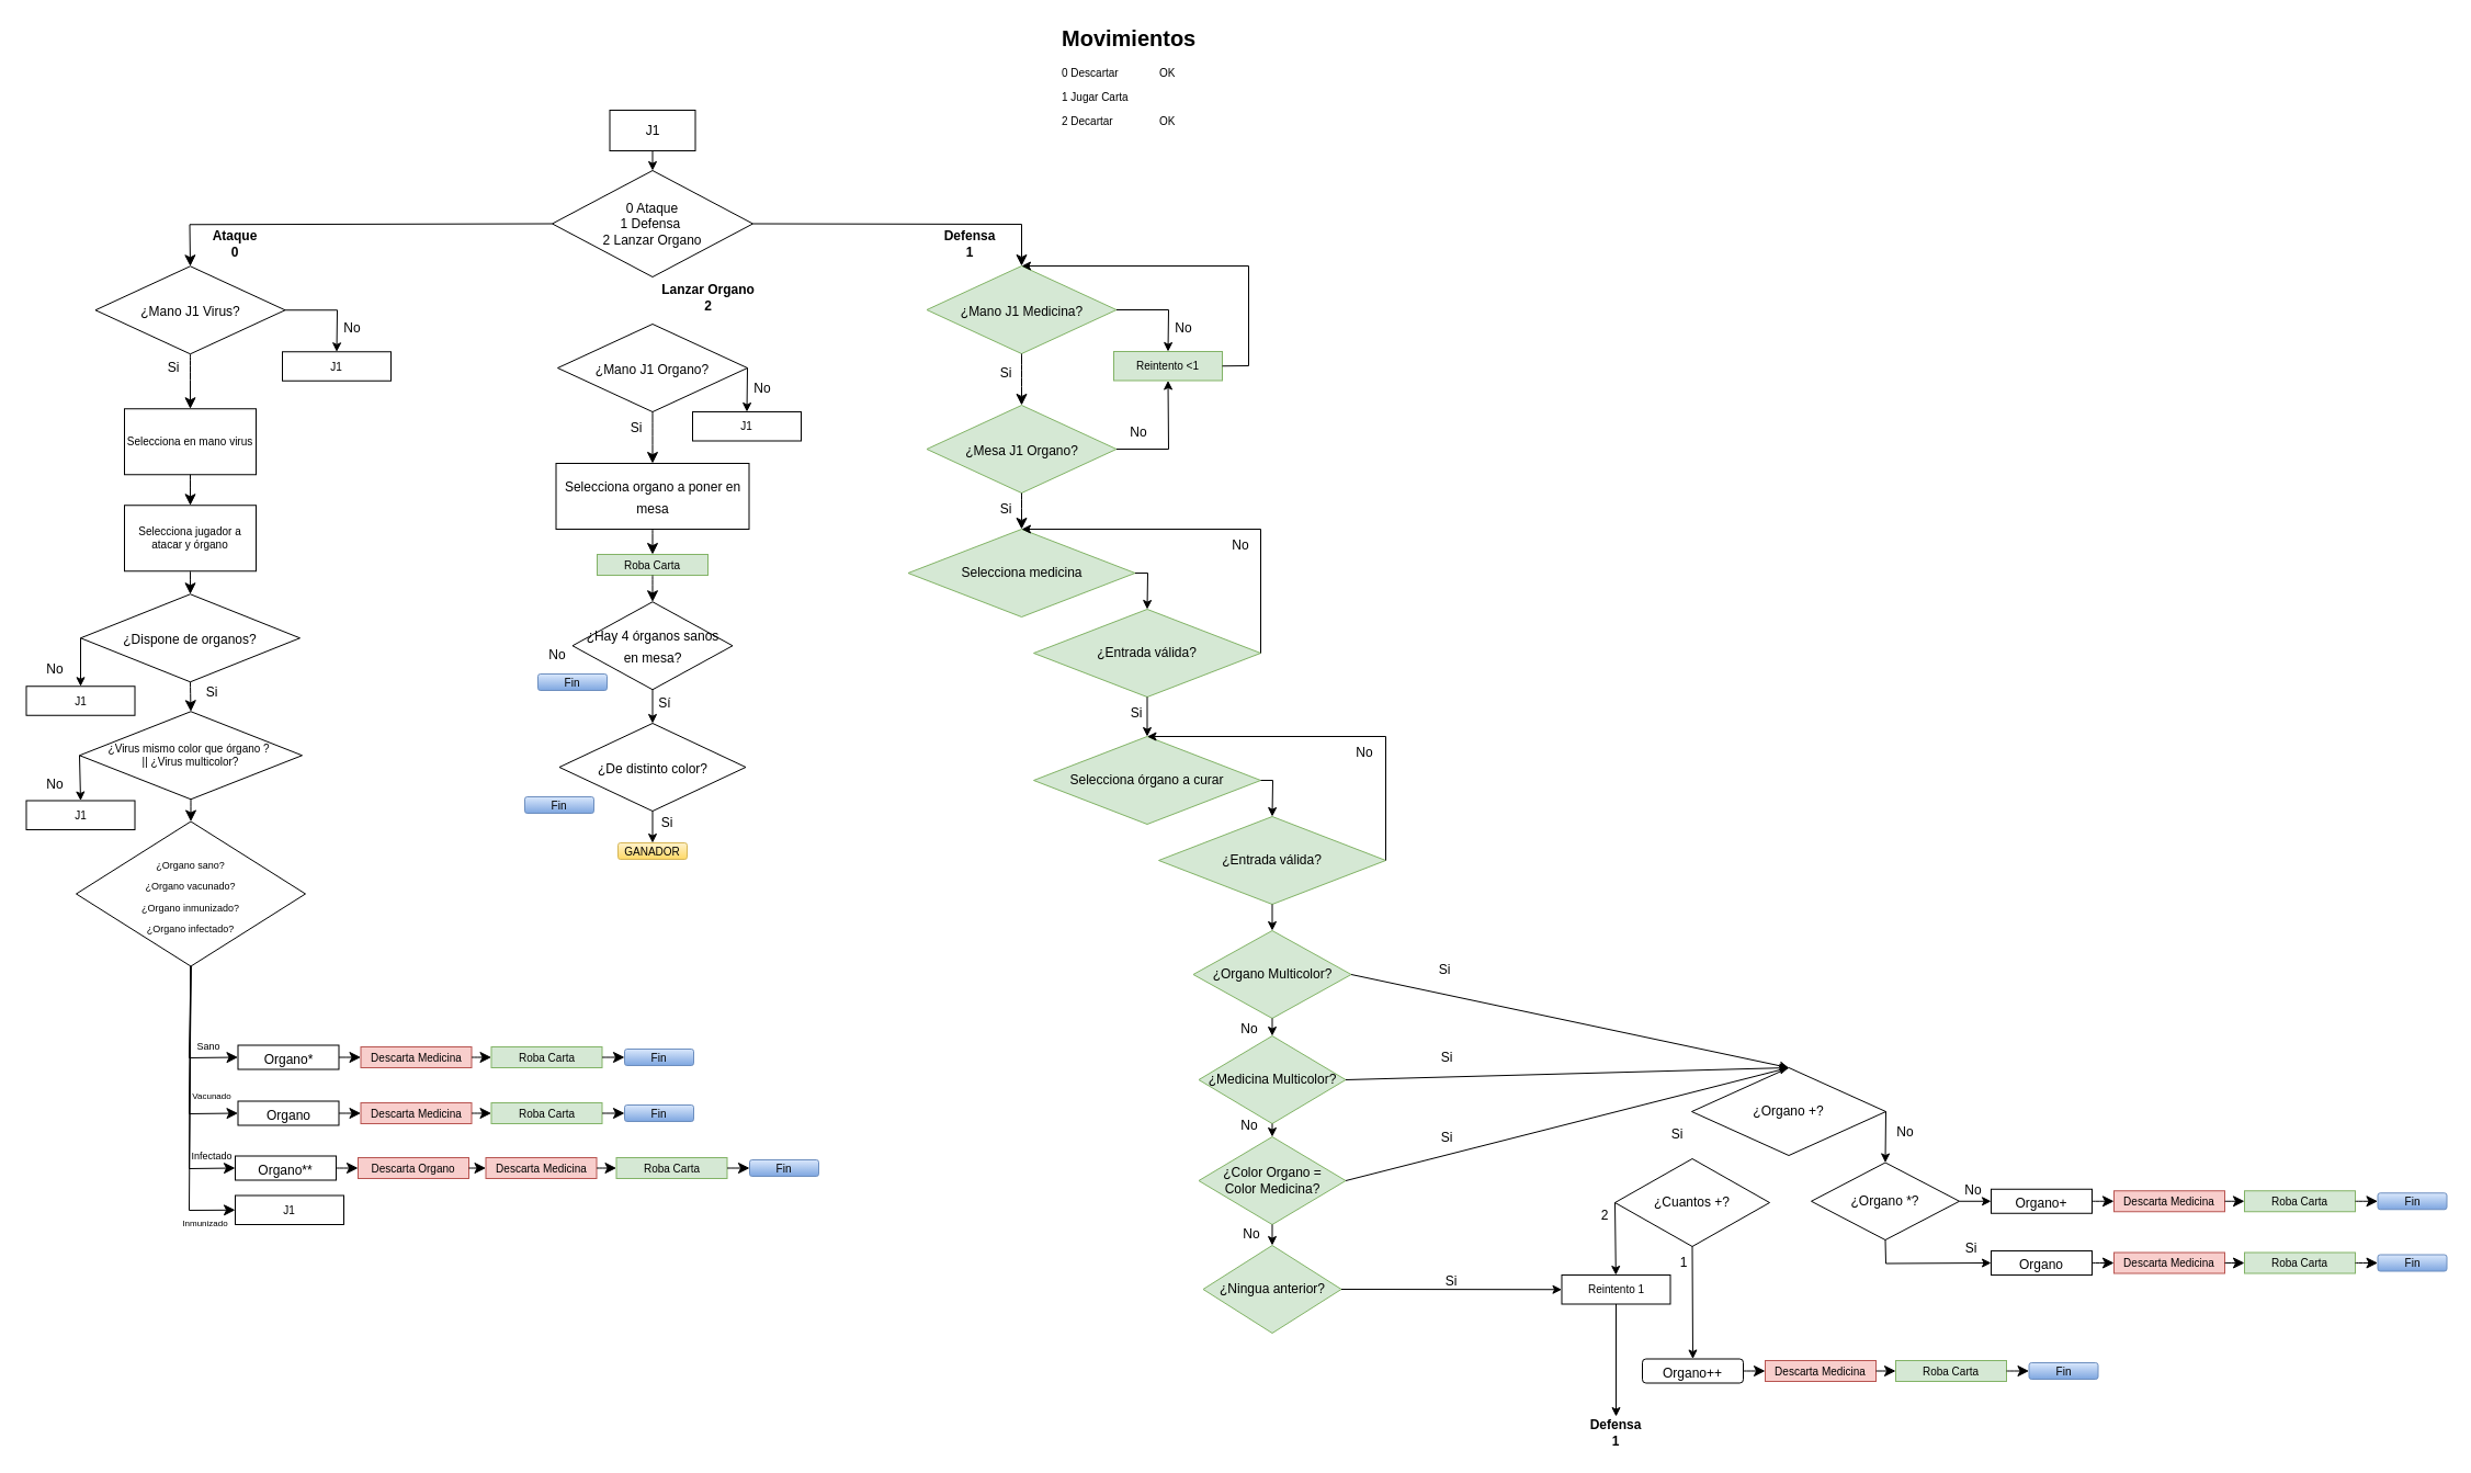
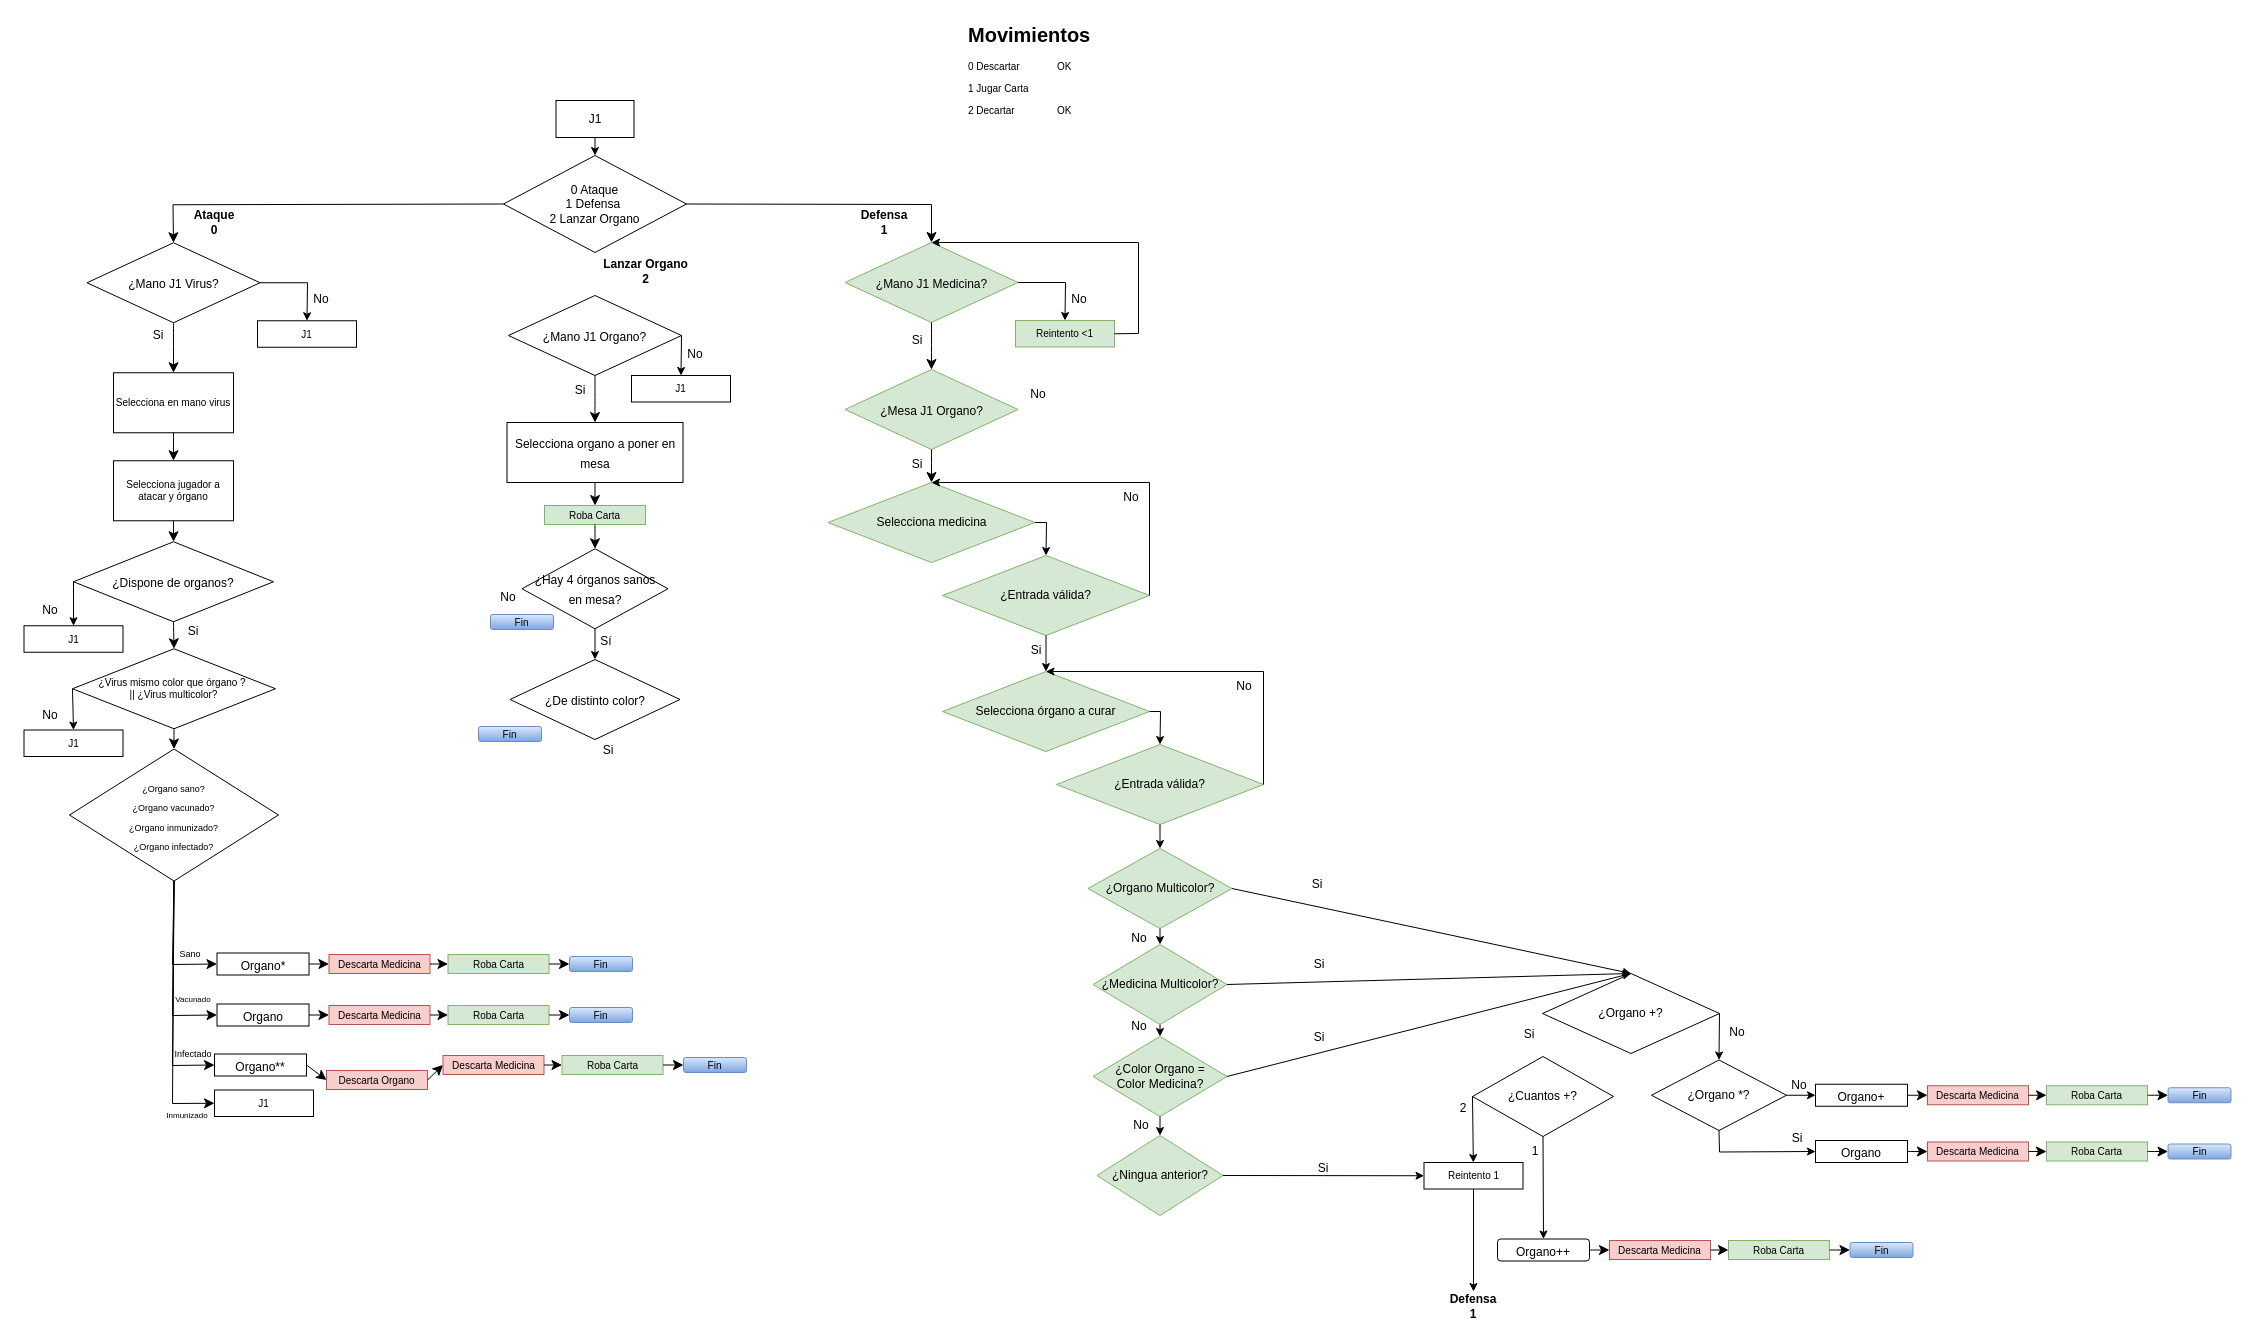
- <mxCell id="96" value="" style="endArrow=classic;html=1;rounded=0;fontSize=10;exitX=1;exitY=0.5;exitDx=0;exitDy=0;entryX=0.5;entryY=1;entryDx=0;entryDy=0;" parent="1" source="94" target="31" edge="1"><mxGeometry width="50" height="50" relative="1" as="geometry"><mxPoint x="1062.5" y="410.25" as="sourcePoint" /><mxPoint x="1062" y="450.25" as="targetPoint" /><Array as="points"><mxPoint x="1065" y="409" /></Array></mxGeometry></mxCell>
- <mxCell id="26" value="" style="endArrow=classic;html=1;rounded=0;fontSize=10;exitX=0.5;exitY=1;exitDx=0;exitDy=0;entryX=0.5;entryY=0;entryDx=0;entryDy=0;" parent="1" source="23" target="25" edge="1"><mxGeometry width="50" height="50" relative="1" as="geometry"><mxPoint x="594" y="748" as="sourcePoint" /><mxPoint x="448" y="823" as="targetPoint" /></mxGeometry></mxCell>
- <mxCell id="25" value="GANADOR" style="rounded=1;whiteSpace=wrap;html=1;fontSize=10;fillColor=#fff2cc;strokeColor=#d6b656;gradientColor=#ffd966;" parent="1" vertex="1"><mxGeometry x="563" y="768" width="63" height="15" as="geometry" /></mxCell>
- <mxCell id="55" value="Descarta Organo" style="rounded=0;whiteSpace=wrap;html=1;fontSize=10;fillColor=#f8cecc;strokeColor=#b85450;" parent="1" vertex="1"><mxGeometry x="326" y="1055" width="101" height="19" as="geometry" /></mxCell>
+ <mxCell id="55" value="Descarta Organo" style="rounded=0;whiteSpace=wrap;html=1;fontSize=10;fillColor=#f8cecc;strokeColor=#b85450;" parent="1" vertex="1"><mxGeometry x="326" y="1070" width="101" height="19" as="geometry" /></mxCell>
